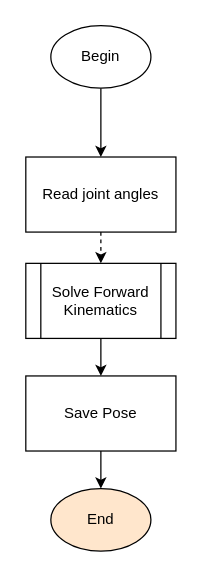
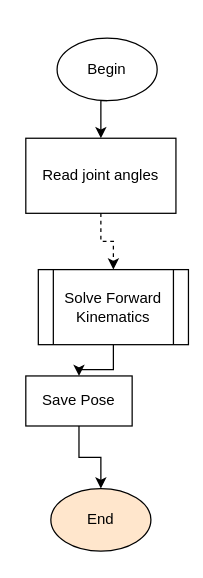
- <mxCell id="3" value="Begin" style="ellipse;whiteSpace=wrap;html=1;" vertex="1" parent="1"><mxGeometry x="40" y="20" width="80" height="50" as="geometry" /></mxCell>
+ <mxCell id="3" value="Begin" style="ellipse;whiteSpace=wrap;html=1;" vertex="1" parent="1"><mxGeometry x="45" y="30" width="80" height="50" as="geometry" /></mxCell>
- <mxCell id="5" value="Read joint angles" style="rounded=0;whiteSpace=wrap;html=1;" vertex="1" parent="1"><mxGeometry x="20" y="125" width="120" height="60" as="geometry" /></mxCell>
+ <mxCell id="5" value="Read joint angles" style="rounded=0;whiteSpace=wrap;html=1;" vertex="1" parent="1"><mxGeometry x="20" y="110" width="120" height="60" as="geometry" /></mxCell>
- <mxCell id="7" value="Solve Forward Kinematics" style="shape=process;whiteSpace=wrap;html=1;backgroundOutline=1;" vertex="1" parent="1"><mxGeometry x="20" y="210" width="120" height="60" as="geometry" /></mxCell>
+ <mxCell id="7" value="Solve Forward Kinematics" style="shape=process;whiteSpace=wrap;html=1;backgroundOutline=1;" vertex="1" parent="1"><mxGeometry x="30" y="215" width="120" height="60" as="geometry" /></mxCell>
- <mxCell id="10" value="Save Pose" style="rounded=0;whiteSpace=wrap;html=1;" vertex="1" parent="1"><mxGeometry x="20" y="300" width="120" height="60" as="geometry" /></mxCell>
+ <mxCell id="10" value="Save Pose" style="rounded=0;whiteSpace=wrap;html=1;" vertex="1" parent="1"><mxGeometry x="20" y="300" width="85" height="40" as="geometry" /></mxCell>
